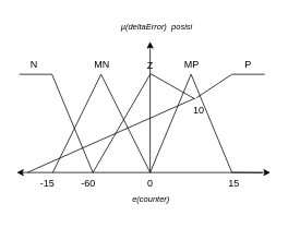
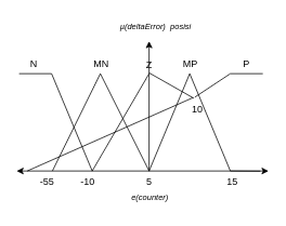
- <mxCell id="4" value="-15&#10;" style="text;strokeColor=none;fillColor=none;align=left;verticalAlign=top;spacingLeft=4;spacingRight=4;overflow=hidden;rotatable=0;points=[[0,0.5],[1,0.5]];portConstraint=eastwest;" parent="1" vertex="1"><mxGeometry x="43" y="210" width="40" height="26" as="geometry" /></mxCell>
+ <mxCell id="4" value="-55&#10;" style="text;strokeColor=none;fillColor=none;align=left;verticalAlign=top;spacingLeft=4;spacingRight=4;overflow=hidden;rotatable=0;points=[[0,0.5],[1,0.5]];portConstraint=eastwest;" parent="1" vertex="1"><mxGeometry x="43" y="210" width="40" height="26" as="geometry" /></mxCell>
- <mxCell id="5" value="-60&#10;" style="text;strokeColor=none;fillColor=none;align=left;verticalAlign=top;spacingLeft=4;spacingRight=4;overflow=hidden;rotatable=0;points=[[0,0.5],[1,0.5]];portConstraint=eastwest;" parent="1" vertex="1"><mxGeometry x="93" y="210" width="30" height="26" as="geometry" /></mxCell>
+ <mxCell id="5" value="-10&#10;" style="text;strokeColor=none;fillColor=none;align=left;verticalAlign=top;spacingLeft=4;spacingRight=4;overflow=hidden;rotatable=0;points=[[0,0.5],[1,0.5]];portConstraint=eastwest;" parent="1" vertex="1"><mxGeometry x="93" y="210" width="30" height="26" as="geometry" /></mxCell>
- <mxCell id="6" value="0&#10;" style="text;strokeColor=none;fillColor=none;align=left;verticalAlign=top;spacingLeft=4;spacingRight=4;overflow=hidden;rotatable=0;points=[[0,0.5],[1,0.5]];portConstraint=eastwest;" parent="1" vertex="1"><mxGeometry x="174" y="210" width="25" height="26" as="geometry" /></mxCell>
+ <mxCell id="6" value="5&#10;" style="text;strokeColor=none;fillColor=none;align=left;verticalAlign=top;spacingLeft=4;spacingRight=4;overflow=hidden;rotatable=0;points=[[0,0.5],[1,0.5]];portConstraint=eastwest;" parent="1" vertex="1"><mxGeometry x="174" y="210" width="25" height="26" as="geometry" /></mxCell>
